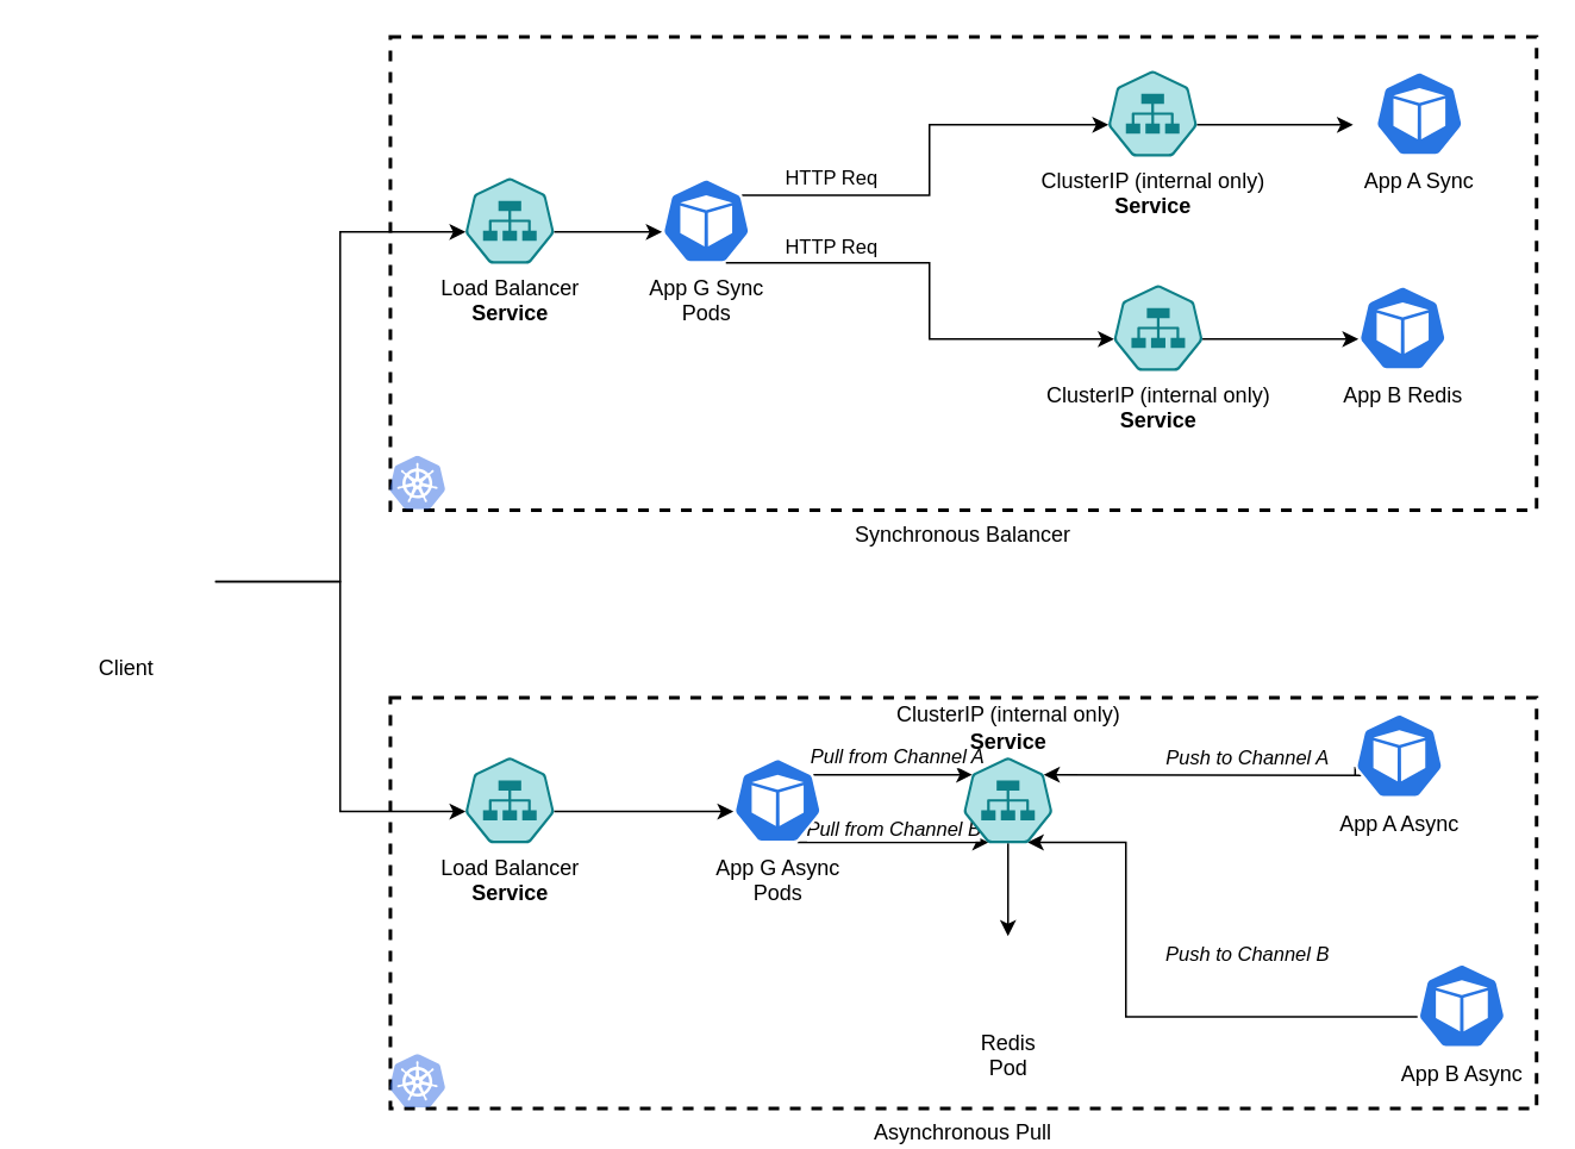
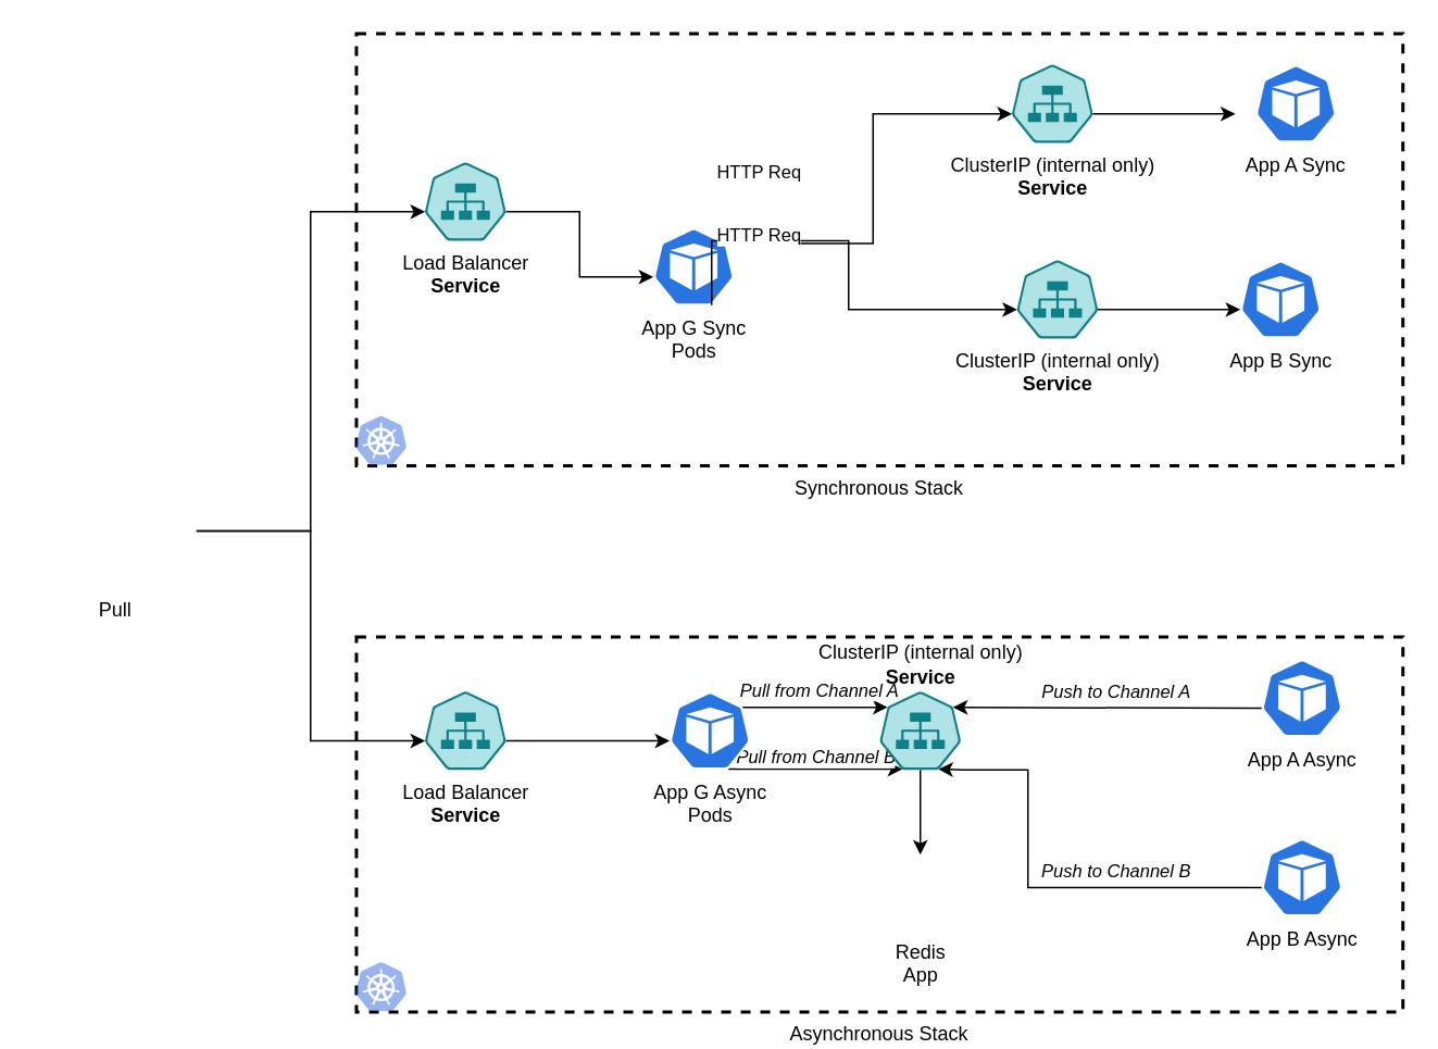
- <mxCell id="12" value="App G Sync&lt;br&gt;Pods" style="html=1;dashed=0;whitespace=wrap;fillColor=#2875E2;strokeColor=#ffffff;points=[[0.005,0.63,0],[0.1,0.2,0],[0.9,0.2,0],[0.5,0,0],[0.995,0.63,0],[0.72,0.99,0],[0.5,1,0],[0.28,0.99,0]];shape=mxgraph.kubernetes.icon;prIcon=pod;labelPosition=center;verticalLabelPosition=bottom;align=center;verticalAlign=top;" vertex="1" parent="1"><mxGeometry x="370" y="99" width="50" height="48" as="geometry" /></mxCell>
+ <mxCell id="12" value="App G Sync&lt;br&gt;Pods" style="html=1;dashed=0;whitespace=wrap;fillColor=#2875E2;strokeColor=#ffffff;points=[[0.005,0.63,0],[0.1,0.2,0],[0.9,0.2,0],[0.5,0,0],[0.995,0.63,0],[0.72,0.99,0],[0.5,1,0],[0.28,0.99,0]];shape=mxgraph.kubernetes.icon;prIcon=pod;labelPosition=center;verticalLabelPosition=bottom;align=center;verticalAlign=top;" vertex="1" parent="1"><mxGeometry x="400" y="139" width="50" height="48" as="geometry" /></mxCell>
- <mxCell id="17" value="App B Redis" style="html=1;dashed=0;whitespace=wrap;fillColor=#2875E2;strokeColor=#ffffff;points=[[0.005,0.63,0],[0.1,0.2,0],[0.9,0.2,0],[0.5,0,0],[0.995,0.63,0],[0.72,0.99,0],[0.5,1,0],[0.28,0.99,0]];shape=mxgraph.kubernetes.icon;prIcon=pod;labelPosition=center;verticalLabelPosition=bottom;align=center;verticalAlign=top;" vertex="1" parent="1"><mxGeometry x="760" y="159" width="50" height="48" as="geometry" /></mxCell>
+ <mxCell id="17" value="App B Sync" style="html=1;dashed=0;whitespace=wrap;fillColor=#2875E2;strokeColor=#ffffff;points=[[0.005,0.63,0],[0.1,0.2,0],[0.9,0.2,0],[0.5,0,0],[0.995,0.63,0],[0.72,0.99,0],[0.5,1,0],[0.28,0.99,0]];shape=mxgraph.kubernetes.icon;prIcon=pod;labelPosition=center;verticalLabelPosition=bottom;align=center;verticalAlign=top;" vertex="1" parent="1"><mxGeometry x="760" y="159" width="50" height="48" as="geometry" /></mxCell>
- <mxCell id="7" value="Synchronous&amp;nbsp;Balancer" style="rounded=0;whiteSpace=wrap;html=1;dashed=1;strokeWidth=2;fillColor=none;labelPosition=center;verticalLabelPosition=bottom;align=center;verticalAlign=top;" vertex="1" parent="1"><mxGeometry x="218.13" y="20" width="641.87" height="265" as="geometry" /></mxCell>
+ <mxCell id="7" value="Synchronous&amp;nbsp;Stack" style="rounded=0;whiteSpace=wrap;html=1;dashed=1;strokeWidth=2;fillColor=none;labelPosition=center;verticalLabelPosition=bottom;align=center;verticalAlign=top;" vertex="1" parent="1"><mxGeometry x="218.13" y="20" width="641.87" height="265" as="geometry" /></mxCell>
- <mxCell id="5" value="Client&amp;nbsp; &amp;nbsp; &amp;nbsp; &amp;nbsp; &amp;nbsp;" style="shape=image;html=1;verticalAlign=top;verticalLabelPosition=bottom;labelBackgroundColor=#ffffff;imageAspect=0;aspect=fixed;image=https://cdn3.iconfinder.com/data/icons/user-avatars-1/512/users-16-128.png;dashed=1;strokeWidth=2;fillColor=none;" vertex="1" parent="3"><mxGeometry x="30" width="70" height="70" as="geometry" /></mxCell>
+ <mxCell id="5" value="Pull&amp;nbsp; &amp;nbsp; &amp;nbsp; &amp;nbsp; &amp;nbsp;" style="shape=image;html=1;verticalAlign=top;verticalLabelPosition=bottom;labelBackgroundColor=#ffffff;imageAspect=0;aspect=fixed;image=https://cdn3.iconfinder.com/data/icons/user-avatars-1/512/users-16-128.png;dashed=1;strokeWidth=2;fillColor=none;" vertex="1" parent="3"><mxGeometry x="30" width="70" height="70" as="geometry" /></mxCell>
- <mxCell id="32" value="App A Async" style="html=1;dashed=0;whitespace=wrap;fillColor=#2875E2;strokeColor=#ffffff;points=[[0.005,0.63,0],[0.1,0.2,0],[0.9,0.2,0],[0.5,0,0],[0.995,0.63,0],[0.72,0.99,0],[0.5,1,0],[0.28,0.99,0]];shape=mxgraph.kubernetes.icon;prIcon=pod;labelPosition=center;verticalLabelPosition=bottom;align=center;verticalAlign=top;" vertex="1" parent="1"><mxGeometry x="758.13" y="398.5" width="50" height="48" as="geometry" /></mxCell>
+ <mxCell id="32" value="App A Async" style="html=1;dashed=0;whitespace=wrap;fillColor=#2875E2;strokeColor=#ffffff;points=[[0.005,0.63,0],[0.1,0.2,0],[0.9,0.2,0],[0.5,0,0],[0.995,0.63,0],[0.72,0.99,0],[0.5,1,0],[0.28,0.99,0]];shape=mxgraph.kubernetes.icon;prIcon=pod;labelPosition=center;verticalLabelPosition=bottom;align=center;verticalAlign=top;" vertex="1" parent="1"><mxGeometry x="773.13" y="403.5" width="50" height="48" as="geometry" /></mxCell>
- <mxCell id="34" value="App B Async" style="html=1;dashed=0;whitespace=wrap;fillColor=#2875E2;strokeColor=#ffffff;points=[[0.005,0.63,0],[0.1,0.2,0],[0.9,0.2,0],[0.5,0,0],[0.995,0.63,0],[0.72,0.99,0],[0.5,1,0],[0.28,0.99,0]];shape=mxgraph.kubernetes.icon;prIcon=pod;labelPosition=center;verticalLabelPosition=bottom;align=center;verticalAlign=top;" vertex="1" parent="1"><mxGeometry x="793.13" y="538.5" width="50" height="48" as="geometry" /></mxCell>
+ <mxCell id="34" value="App B Async" style="html=1;dashed=0;whitespace=wrap;fillColor=#2875E2;strokeColor=#ffffff;points=[[0.005,0.63,0],[0.1,0.2,0],[0.9,0.2,0],[0.5,0,0],[0.995,0.63,0],[0.72,0.99,0],[0.5,1,0],[0.28,0.99,0]];shape=mxgraph.kubernetes.icon;prIcon=pod;labelPosition=center;verticalLabelPosition=bottom;align=center;verticalAlign=top;" vertex="1" parent="1"><mxGeometry x="773.13" y="513.5" width="50" height="48" as="geometry" /></mxCell>
- <mxCell id="35" value="Redis&lt;br&gt;Pod" style="shape=image;html=1;verticalAlign=top;verticalLabelPosition=bottom;labelBackgroundColor=#ffffff;imageAspect=0;aspect=fixed;image=https://cdn4.iconfinder.com/data/icons/redis-2/1451/Untitled-2-128.png;dashed=1;strokeWidth=2;fillColor=none;fontColor=#000000;" vertex="1" parent="1"><mxGeometry x="540.75" y="523.5" width="46.5" height="46.5" as="geometry" /></mxCell>
+ <mxCell id="35" value="Redis&lt;br&gt;App" style="shape=image;html=1;verticalAlign=top;verticalLabelPosition=bottom;labelBackgroundColor=#ffffff;imageAspect=0;aspect=fixed;image=https://cdn4.iconfinder.com/data/icons/redis-2/1451/Untitled-2-128.png;dashed=1;strokeWidth=2;fillColor=none;fontColor=#000000;" vertex="1" parent="1"><mxGeometry x="540.75" y="523.5" width="46.5" height="46.5" as="geometry" /></mxCell>
- <mxCell id="2" value="Asynchronous Pull" style="rounded=0;whiteSpace=wrap;html=1;dashed=1;strokeWidth=2;fillColor=none;labelPosition=center;verticalLabelPosition=bottom;align=center;verticalAlign=top;" vertex="1" parent="1"><mxGeometry x="218.13" y="390" width="641.87" height="230" as="geometry" /></mxCell>
+ <mxCell id="2" value="Asynchronous Stack" style="rounded=0;whiteSpace=wrap;html=1;dashed=1;strokeWidth=2;fillColor=none;labelPosition=center;verticalLabelPosition=bottom;align=center;verticalAlign=top;" vertex="1" parent="1"><mxGeometry x="218.13" y="390" width="641.87" height="230" as="geometry" /></mxCell>
